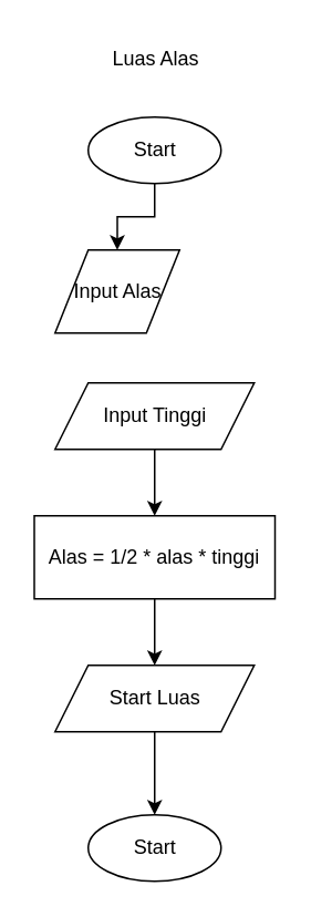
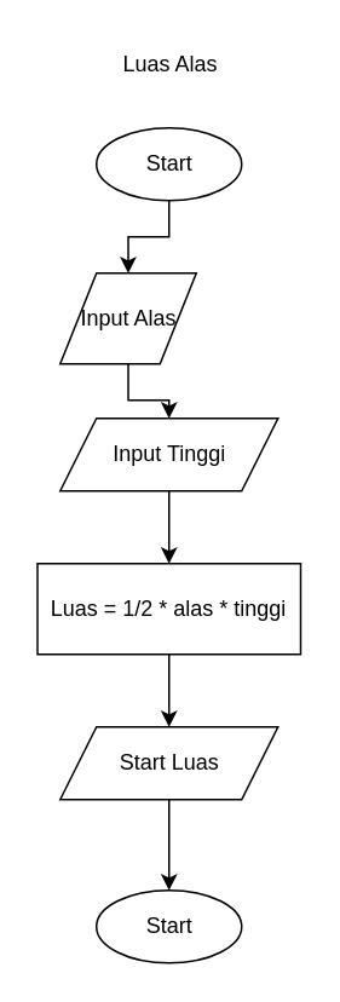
+ <mxCell id="5" value="" style="edgeStyle=orthogonalEdgeStyle;rounded=0;orthogonalLoop=1;jettySize=auto;html=1;" edge="1" parent="1" source="6" target="8"><mxGeometry relative="1" as="geometry" /></mxCell>
- <mxCell id="10" value="Alas = 1/2 * alas * tinggi" style="whiteSpace=wrap;html=1;" vertex="1" parent="1"><mxGeometry x="20" y="310" width="145" height="50" as="geometry" /></mxCell>
+ <mxCell id="10" value="Luas = 1/2 * alas * tinggi" style="whiteSpace=wrap;html=1;" vertex="1" parent="1"><mxGeometry x="20" y="310" width="145" height="50" as="geometry" /></mxCell>
